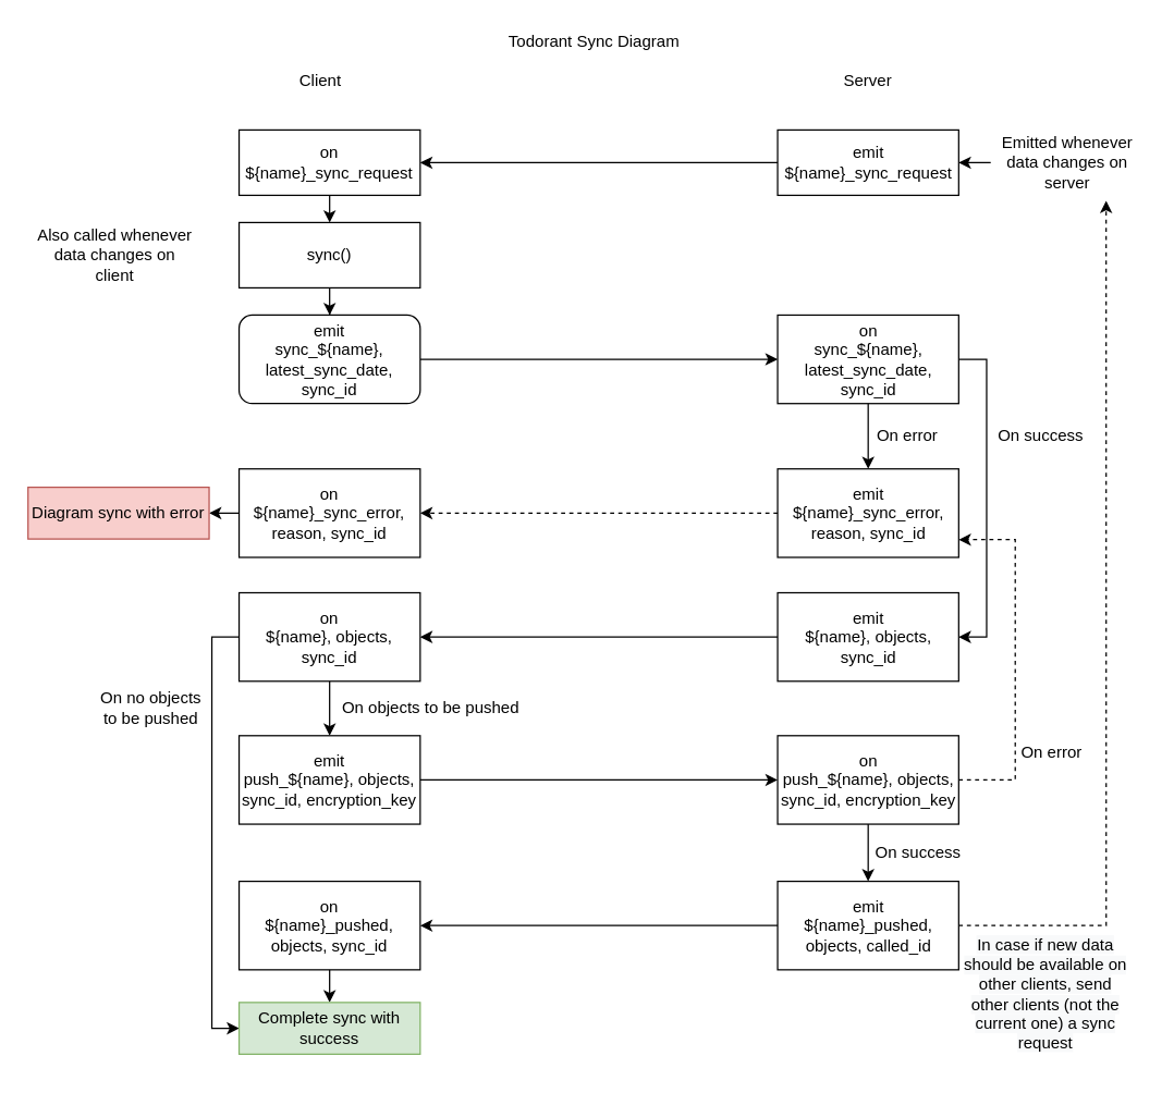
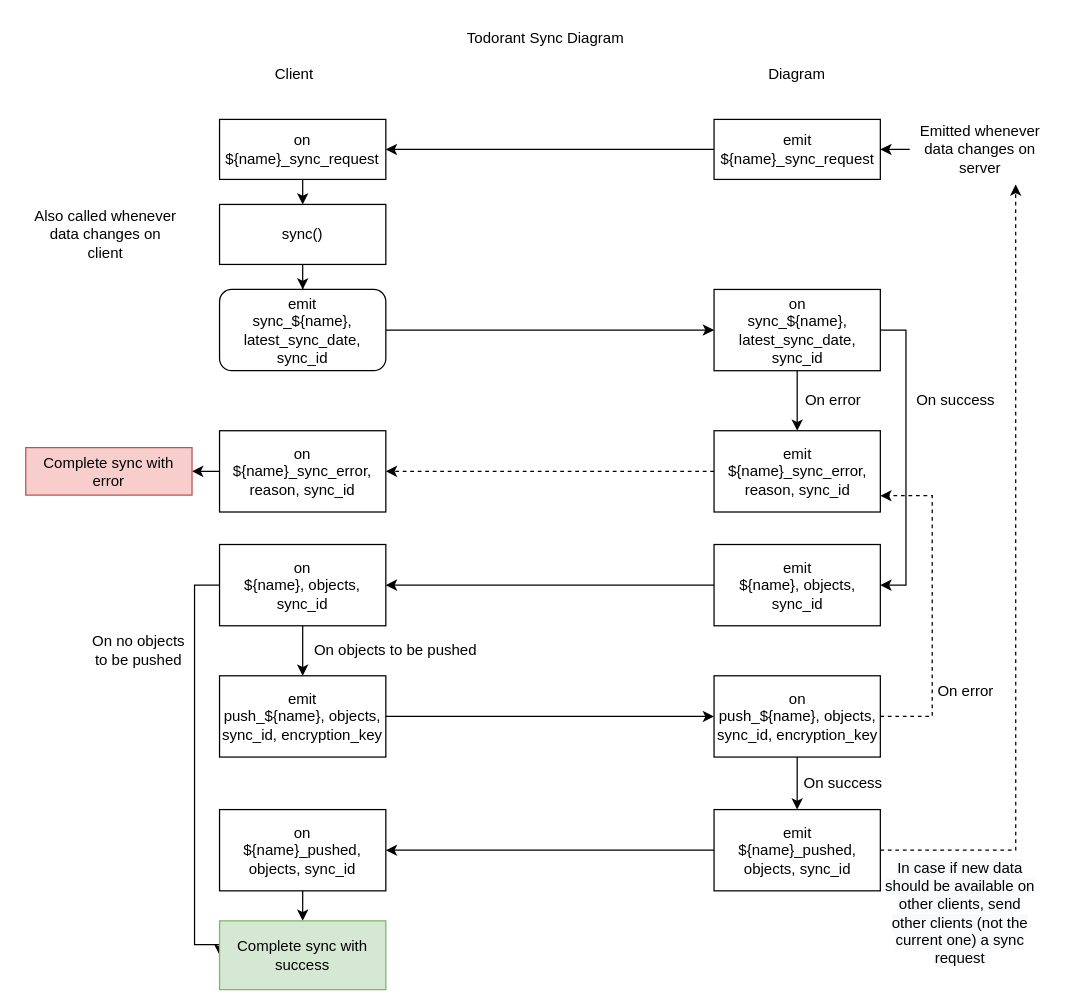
- <mxCell id="6" value="&lt;div&gt;Server&lt;/div&gt;" style="text;html=1;strokeColor=none;fillColor=none;align=center;verticalAlign=middle;whiteSpace=wrap;rounded=0;" parent="1" vertex="1"><mxGeometry x="562" y="49" width="150" height="20" as="geometry" /></mxCell>
+ <mxCell id="6" value="&lt;div&gt;Diagram&lt;/div&gt;" style="text;html=1;strokeColor=none;fillColor=none;align=center;verticalAlign=middle;whiteSpace=wrap;rounded=0;" parent="1" vertex="1"><mxGeometry x="562" y="49" width="150" height="20" as="geometry" /></mxCell>
- <mxCell id="43" value="Diagram sync with error" style="rounded=0;whiteSpace=wrap;html=1;fillColor=#f8cecc;strokeColor=#b85450;" parent="1" vertex="1"><mxGeometry x="20" y="357.5" width="133" height="38" as="geometry" /></mxCell>
+ <mxCell id="43" value="Complete sync with error" style="rounded=0;whiteSpace=wrap;html=1;fillColor=#f8cecc;strokeColor=#b85450;" parent="1" vertex="1"><mxGeometry x="20" y="357.5" width="133" height="38" as="geometry" /></mxCell>
- <mxCell id="39" value="&lt;div&gt;emit&lt;/div&gt;&lt;div&gt;${name}_pushed, objects, called_id&lt;br&gt;&lt;/div&gt;" style="rounded=0;whiteSpace=wrap;html=1;" parent="1" vertex="1"><mxGeometry x="570.5" y="647" width="133" height="65" as="geometry" /></mxCell>
+ <mxCell id="39" value="&lt;div&gt;emit&lt;/div&gt;&lt;div&gt;${name}_pushed, objects, sync_id&lt;br&gt;&lt;/div&gt;" style="rounded=0;whiteSpace=wrap;html=1;" parent="1" vertex="1"><mxGeometry x="570.5" y="647" width="133" height="65" as="geometry" /></mxCell>
- <mxCell id="42" value="Complete sync with success" style="rounded=0;whiteSpace=wrap;html=1;fillColor=#d5e8d4;strokeColor=#82b366;" parent="1" vertex="1"><mxGeometry x="175" y="736" width="133" height="38" as="geometry" /></mxCell>
+ <mxCell id="42" value="Complete sync with success" style="rounded=0;whiteSpace=wrap;html=1;fillColor=#d5e8d4;strokeColor=#82b366;" parent="1" vertex="1"><mxGeometry x="175" y="736" width="133" height="55" as="geometry" /></mxCell>
